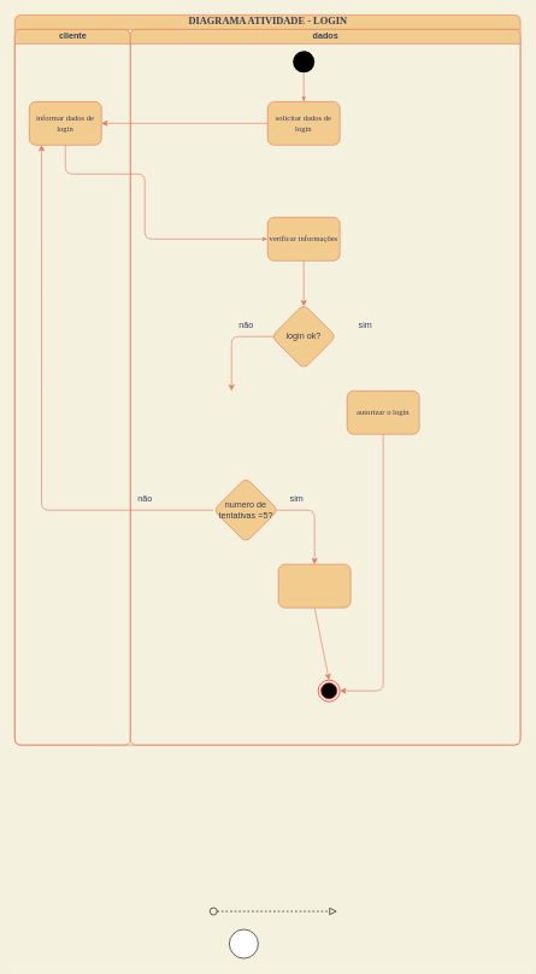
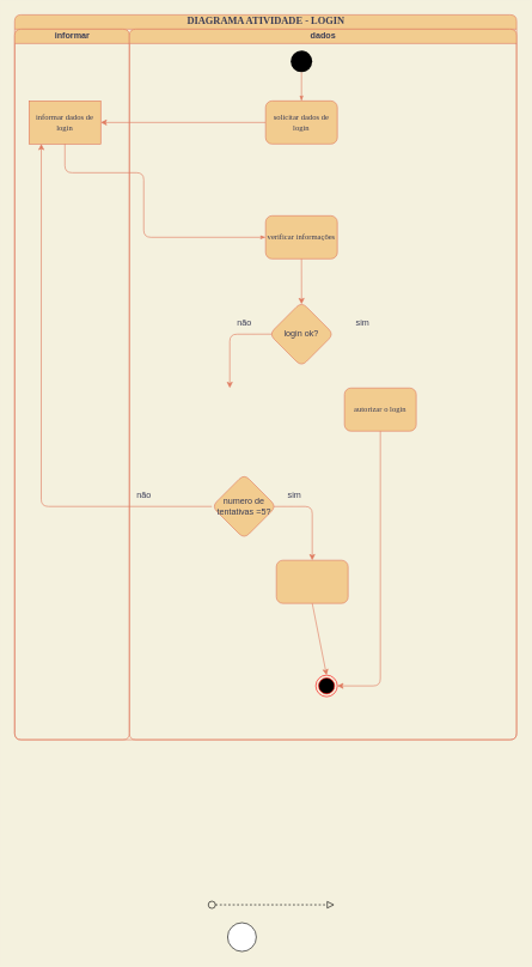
- <mxCell id="3" value="cliente" style="swimlane;html=1;startSize=20;rounded=1;fillColor=#F2CC8F;strokeColor=#E07A5F;fontColor=#393C56;" parent="2" vertex="1"><mxGeometry y="20" width="160" height="990" as="geometry" /></mxCell>
+ <mxCell id="3" value="informar" style="swimlane;html=1;startSize=20;rounded=1;fillColor=#F2CC8F;strokeColor=#E07A5F;fontColor=#393C56;" parent="2" vertex="1"><mxGeometry y="20" width="160" height="990" as="geometry" /></mxCell>
- <mxCell id="4" value="&lt;span style=&quot;font-size: 11px&quot;&gt;informar dados de login&lt;/span&gt;" style="whiteSpace=wrap;html=1;shadow=0;labelBackgroundColor=none;strokeWidth=1;fontFamily=Verdana;fontSize=8;align=center;rounded=1;fillColor=#F2CC8F;strokeColor=#E07A5F;fontColor=#393C56;" parent="3" vertex="1"><mxGeometry x="20" y="100" width="100" height="60" as="geometry" /></mxCell>
+ <mxCell id="4" value="&lt;span style=&quot;font-size: 11px&quot;&gt;informar dados de login&lt;/span&gt;" style="whiteSpace=wrap;html=1;shadow=0;labelBackgroundColor=none;strokeWidth=1;fontFamily=Verdana;fontSize=8;align=center;fillColor=#F2CC8F;strokeColor=#E07A5F;fontColor=#393C56;rounded=0;" parent="3" vertex="1"><mxGeometry x="20" y="100" width="100" height="60" as="geometry" /></mxCell>
